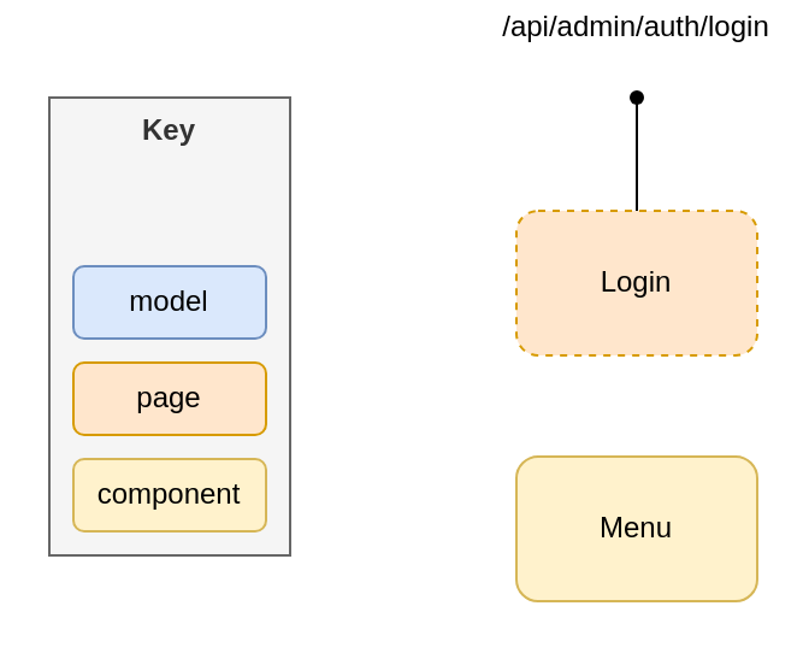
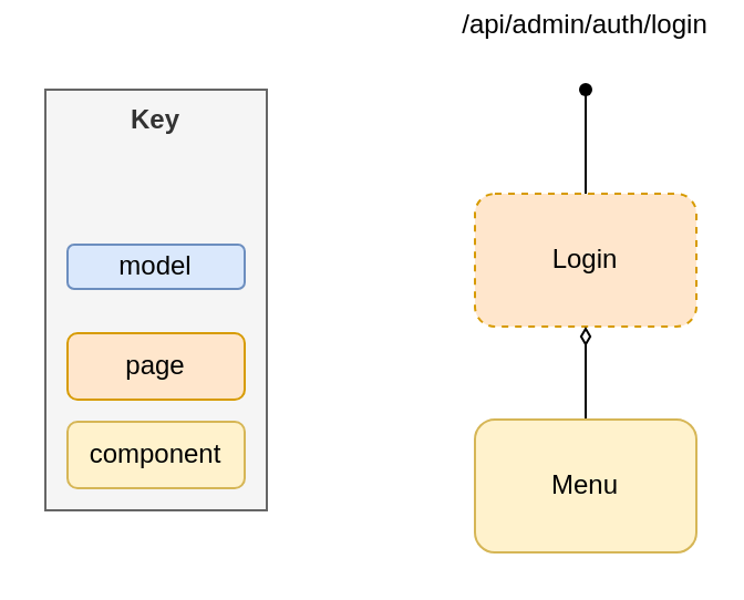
- <mxCell id="11" value="model" style="rounded=1;whiteSpace=wrap;html=1;fillColor=#dae8fc;strokeColor=#6c8ebf;" parent="7" vertex="1"><mxGeometry x="10" y="70" width="80" height="30" as="geometry" /></mxCell>
+ <mxCell id="11" value="model" style="rounded=1;whiteSpace=wrap;html=1;fillColor=#dae8fc;strokeColor=#6c8ebf;" parent="7" vertex="1"><mxGeometry x="10" y="70" width="80" height="20" as="geometry" /></mxCell>
+ <mxCell id="5" style="edgeStyle=orthogonalEdgeStyle;rounded=1;jumpStyle=arc;orthogonalLoop=1;jettySize=auto;html=1;fontColor=#000000;endArrow=diamondThin;endFill=0;strokeWidth=1;" parent="1" source="6" target="2" edge="1"><mxGeometry relative="1" as="geometry" /></mxCell>
